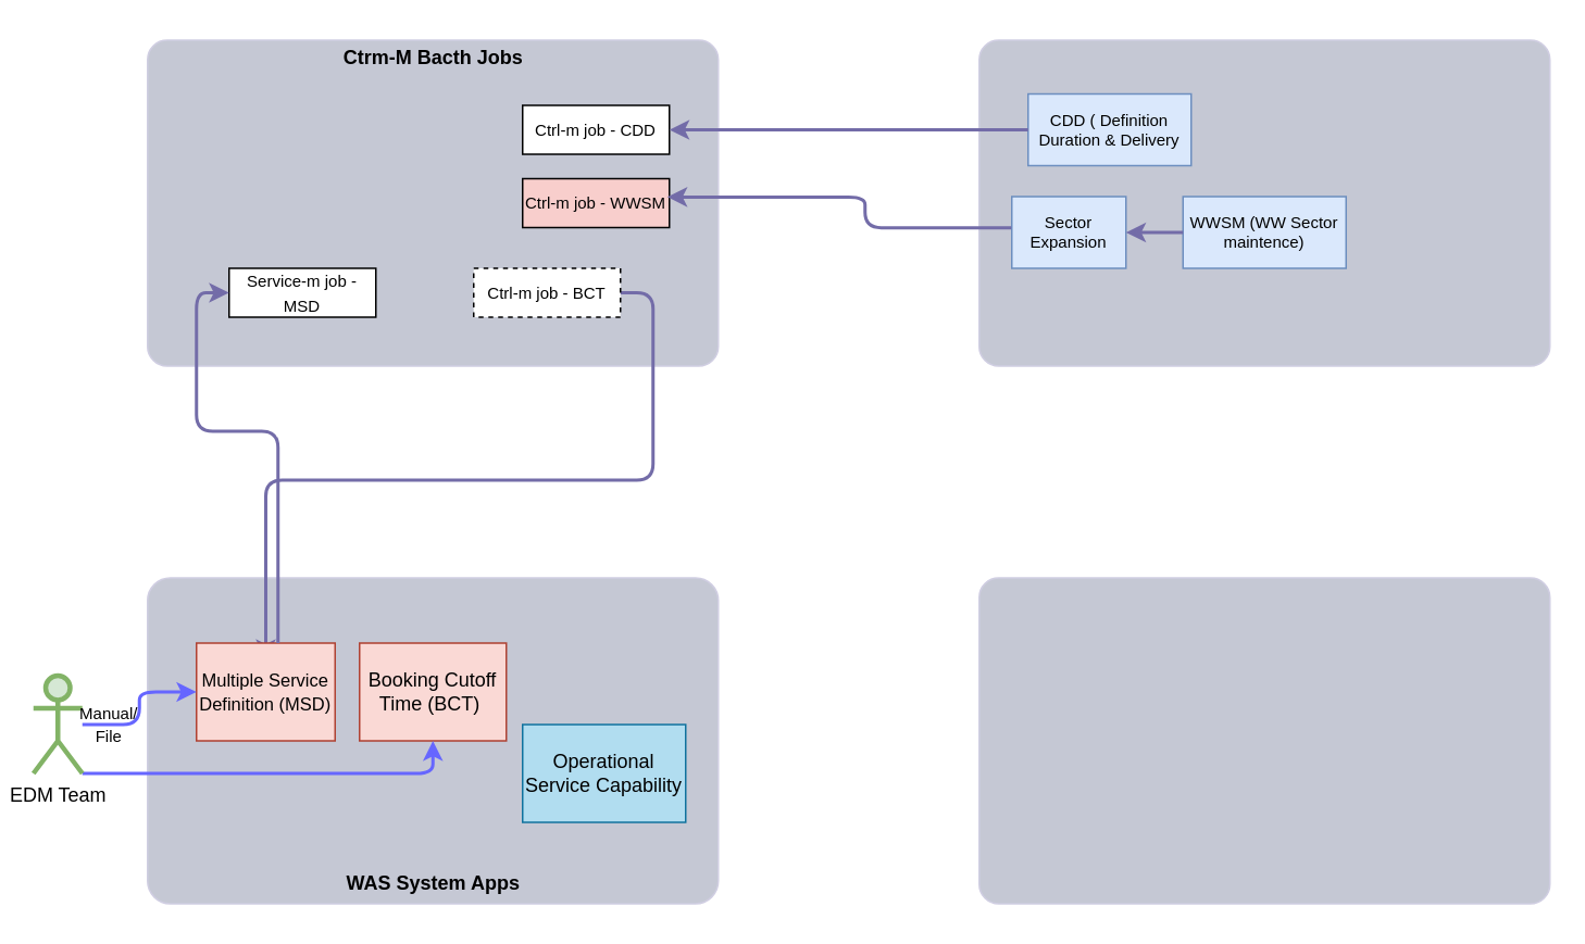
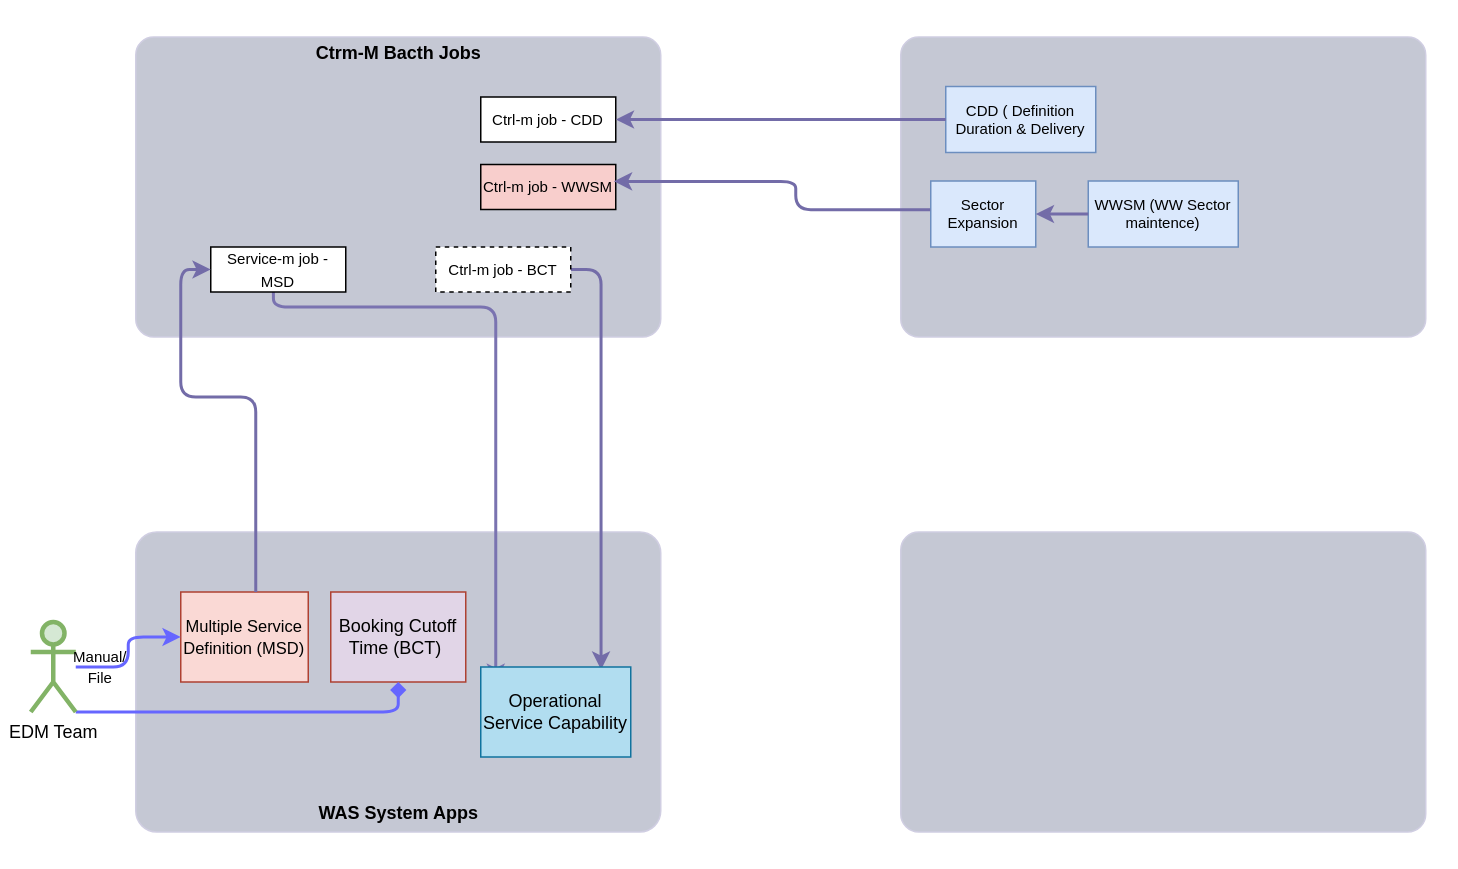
+ <mxCell id="10" style="edgeStyle=orthogonalEdgeStyle;rounded=1;orthogonalLoop=1;jettySize=auto;html=1;strokeColor=#7a73b0;exitX=0.464;exitY=0.965;exitDx=0;exitDy=0;exitPerimeter=0;strokeWidth=2;targetPerimeterSpacing=-10;jumpSize=6;" parent="1" source="11" target="14" edge="1"><mxGeometry relative="1" as="geometry"><Array as="points"><mxPoint x="182" y="204" /><mxPoint x="330" y="204" /></Array></mxGeometry></mxCell>
- <mxCell id="8" style="edgeStyle=orthogonalEdgeStyle;rounded=1;orthogonalLoop=1;jettySize=auto;html=1;strokeColor=#736CA8;fontColor=#1A1A1A;jumpStyle=arc;strokeWidth=2;exitX=1;exitY=0.5;exitDx=0;exitDy=0;targetPerimeterSpacing=-10;" parent="1" source="9" target="12" edge="1"><mxGeometry relative="1" as="geometry" /></mxCell>
+ <mxCell id="8" style="edgeStyle=orthogonalEdgeStyle;rounded=1;orthogonalLoop=1;jettySize=auto;html=1;entryX=0.802;entryY=0.031;entryDx=0;entryDy=0;entryPerimeter=0;strokeColor=#736CA8;fontColor=#1A1A1A;jumpStyle=arc;strokeWidth=2;exitX=1;exitY=0.5;exitDx=0;exitDy=0;targetPerimeterSpacing=-10;" parent="1" source="9" target="14" edge="1"><mxGeometry relative="1" as="geometry" /></mxCell>
- <mxCell id="13" value="Booking Cutoff Time (BCT)&amp;nbsp;" style="rounded=0;whiteSpace=wrap;html=1;strokeColor=#ae4132;fillColor=#fad9d5;" parent="1" vertex="1"><mxGeometry x="220" y="394" width="90" height="60" as="geometry" /></mxCell>
+ <mxCell id="13" value="Booking Cutoff Time (BCT)&amp;nbsp;" style="rounded=0;whiteSpace=wrap;html=1;strokeColor=#ae4132;fillColor=#e1d5e7;" parent="1" vertex="1"><mxGeometry x="220" y="394" width="90" height="60" as="geometry" /></mxCell>
- <mxCell id="17" style="edgeStyle=orthogonalEdgeStyle;rounded=1;orthogonalLoop=1;jettySize=auto;html=1;exitX=1;exitY=1;exitDx=0;exitDy=0;exitPerimeter=0;entryX=0.5;entryY=1;entryDx=0;entryDy=0;strokeWidth=2;strokeColor=#6666FF;" parent="1" source="18" target="13" edge="1"><mxGeometry relative="1" as="geometry"><Array as="points"><mxPoint x="265" y="474" /></Array></mxGeometry></mxCell>
+ <mxCell id="17" style="edgeStyle=orthogonalEdgeStyle;rounded=1;orthogonalLoop=1;jettySize=auto;html=1;exitX=1;exitY=1;exitDx=0;exitDy=0;exitPerimeter=0;entryX=0.5;entryY=1;entryDx=0;entryDy=0;strokeWidth=2;strokeColor=#6666FF;endArrow=diamond;" parent="1" source="18" target="13" edge="1"><mxGeometry relative="1" as="geometry"><Array as="points"><mxPoint x="265" y="474" /></Array></mxGeometry></mxCell>
